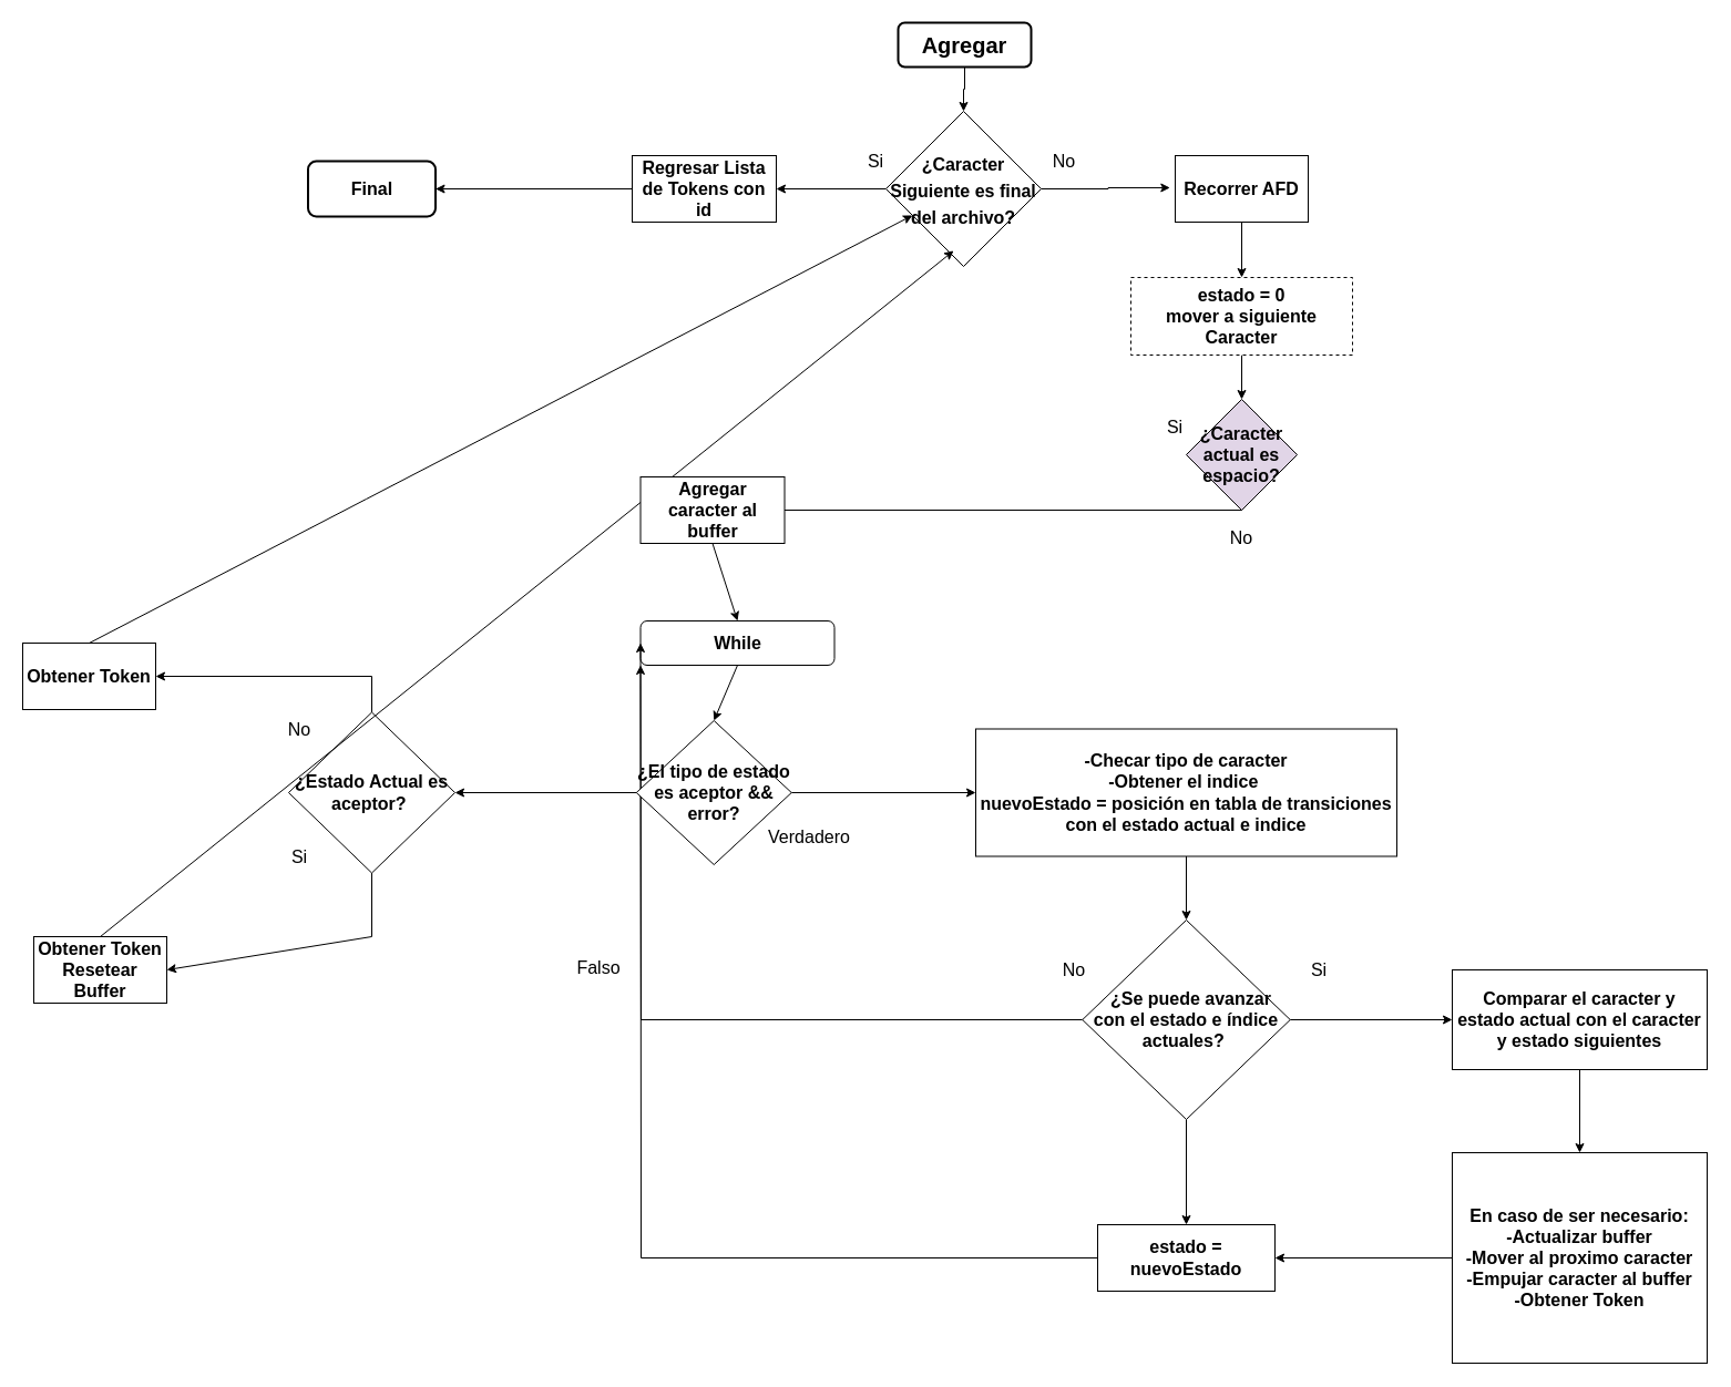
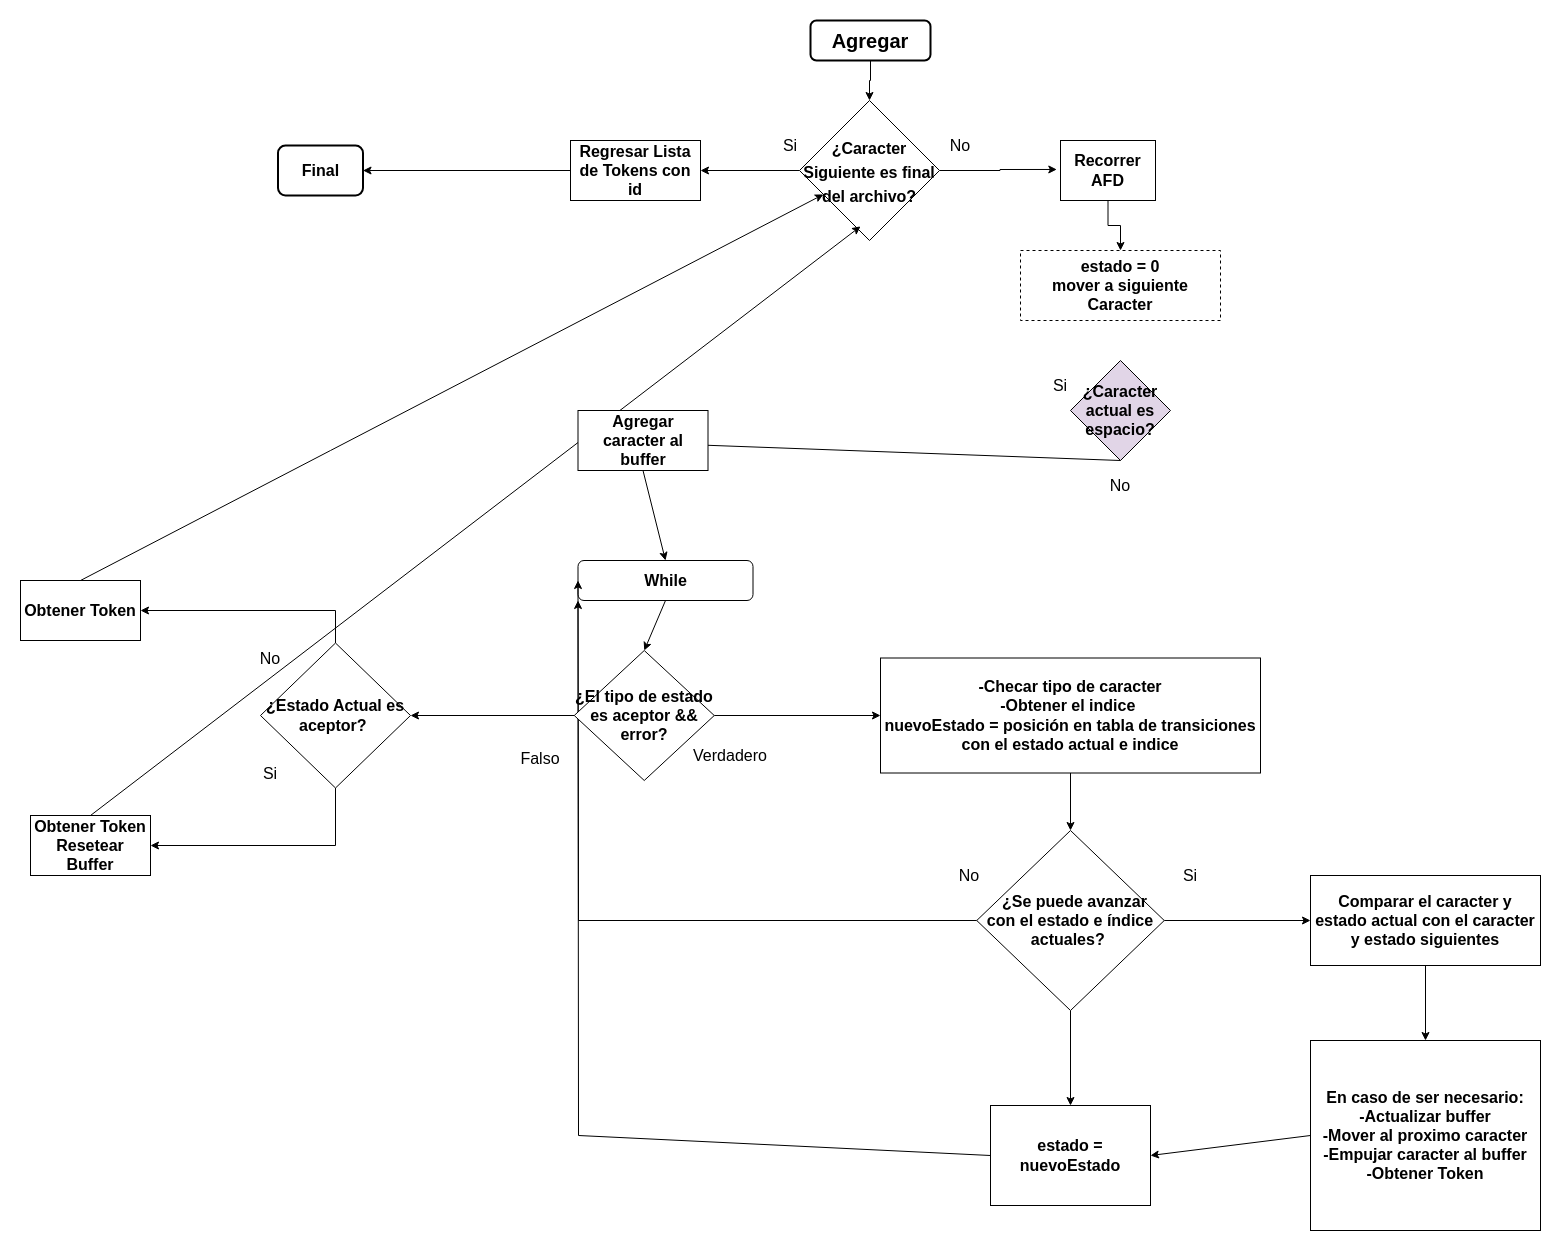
- <mxCell id="48" value="Final" style="rounded=1;whiteSpace=wrap;html=1;fontSize=16;fontStyle=1;labelBorderColor=none;gradientColor=#ffffff;strokeWidth=2;" vertex="1" parent="1"><mxGeometry x="277.5" y="145" width="115" height="50" as="geometry" /></mxCell>
+ <mxCell id="48" value="Final" style="rounded=1;whiteSpace=wrap;html=1;fontSize=16;fontStyle=1;labelBorderColor=none;gradientColor=#ffffff;strokeWidth=2;" vertex="1" parent="1"><mxGeometry x="277.5" y="145" width="85" height="50" as="geometry" /></mxCell>
- <mxCell id="12" value="Recorrer AFD" style="rounded=0;whiteSpace=wrap;html=1;fontSize=16;fontStyle=1" vertex="1" parent="1"><mxGeometry x="1060" y="140" width="120" height="60" as="geometry" /></mxCell>
+ <mxCell id="12" value="Recorrer AFD" style="rounded=0;whiteSpace=wrap;html=1;fontSize=16;fontStyle=1" vertex="1" parent="1"><mxGeometry x="1060" y="140" width="95" height="60" as="geometry" /></mxCell>
- <mxCell id="13" style="rounded=0;orthogonalLoop=1;jettySize=auto;html=1;exitX=0.5;exitY=1;exitDx=0;exitDy=0;entryX=0.5;entryY=0;entryDx=0;entryDy=0;fontSize=16;elbow=vertical;" edge="1" parent="1" source="14" target="16"><mxGeometry relative="1" as="geometry" /></mxCell>
- <mxCell id="51" value="Agregar caracter al buffer" style="rounded=0;whiteSpace=wrap;html=1;fontSize=16;fontStyle=1" vertex="1" parent="1"><mxGeometry x="577.5" y="430" width="130" height="60" as="geometry" /></mxCell>
+ <mxCell id="51" value="Agregar caracter al buffer" style="rounded=0;whiteSpace=wrap;html=1;fontSize=16;fontStyle=1" vertex="1" parent="1"><mxGeometry x="577.5" y="410" width="130" height="60" as="geometry" /></mxCell>
- <mxCell id="25" value="Falso" style="text;html=1;strokeColor=none;fillColor=none;align=center;verticalAlign=middle;whiteSpace=wrap;rounded=0;fontSize=16;" vertex="1" parent="1"><mxGeometry x="510" y="857.5" width="60" height="30" as="geometry" /></mxCell>
+ <mxCell id="25" value="Falso" style="text;html=1;strokeColor=none;fillColor=none;align=center;verticalAlign=middle;whiteSpace=wrap;rounded=0;fontSize=16;" vertex="1" parent="1"><mxGeometry x="510" y="742.5" width="60" height="30" as="geometry" /></mxCell>
- <mxCell id="50" value="Obtener Token&lt;br&gt;Resetear Buffer" style="rounded=0;whiteSpace=wrap;html=1;fontSize=16;fontStyle=1" vertex="1" parent="1"><mxGeometry x="30" y="845" width="120" height="60" as="geometry" /></mxCell>
+ <mxCell id="50" value="Obtener Token&lt;br&gt;Resetear Buffer" style="rounded=0;whiteSpace=wrap;html=1;fontSize=16;fontStyle=1" vertex="1" parent="1"><mxGeometry x="30" y="815" width="120" height="60" as="geometry" /></mxCell>
- <mxCell id="38" value="estado = nuevoEstado" style="rounded=0;whiteSpace=wrap;html=1;fontSize=16;fontStyle=1" vertex="1" parent="1"><mxGeometry x="990" y="1105" width="160" height="60" as="geometry" /></mxCell>
+ <mxCell id="38" value="estado = nuevoEstado" style="rounded=0;whiteSpace=wrap;html=1;fontSize=16;fontStyle=1" vertex="1" parent="1"><mxGeometry x="990" y="1105" width="160" height="100" as="geometry" /></mxCell>
